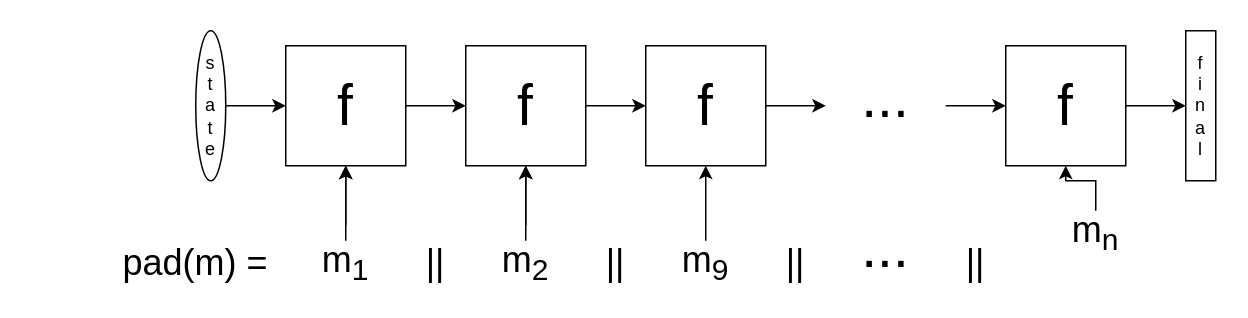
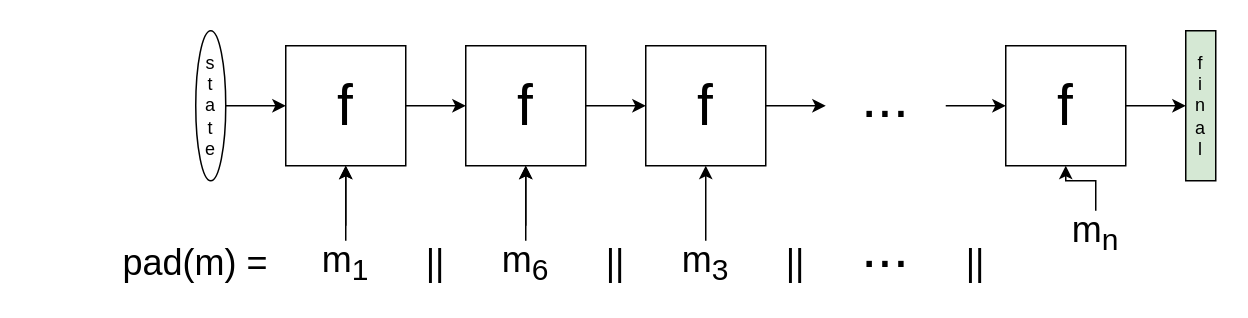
- <mxCell id="30" value="&lt;div&gt;f&lt;/div&gt;&lt;div&gt;i&lt;/div&gt;&lt;div&gt;n&lt;/div&gt;&lt;div&gt;a&lt;/div&gt;&lt;div&gt;l&lt;/div&gt;" style="rounded=0;whiteSpace=wrap;html=1;align=center;" vertex="1" parent="1"><mxGeometry x="790" y="20" width="20" height="100" as="geometry" /></mxCell>
+ <mxCell id="30" value="&lt;div&gt;f&lt;/div&gt;&lt;div&gt;i&lt;/div&gt;&lt;div&gt;n&lt;/div&gt;&lt;div&gt;a&lt;/div&gt;&lt;div&gt;l&lt;/div&gt;" style="rounded=0;whiteSpace=wrap;html=1;align=center;fillColor=#d5e8d4;" vertex="1" parent="1"><mxGeometry x="790" y="20" width="20" height="100" as="geometry" /></mxCell>
- <mxCell id="17" value="&lt;font style=&quot;font-size: 24px;&quot;&gt;m&lt;sub&gt;2&lt;/sub&gt;&lt;/font&gt;" style="text;html=1;strokeColor=none;fillColor=none;align=center;verticalAlign=middle;whiteSpace=wrap;rounded=0;" vertex="1" parent="1"><mxGeometry x="320" y="160" width="60" height="30" as="geometry" /></mxCell>
+ <mxCell id="17" value="&lt;font style=&quot;font-size: 24px;&quot;&gt;m&lt;sub&gt;6&lt;/sub&gt;&lt;/font&gt;" style="text;html=1;strokeColor=none;fillColor=none;align=center;verticalAlign=middle;whiteSpace=wrap;rounded=0;" vertex="1" parent="1"><mxGeometry x="320" y="160" width="60" height="30" as="geometry" /></mxCell>
- <mxCell id="19" value="&lt;font style=&quot;font-size: 24px;&quot;&gt;m&lt;sub&gt;9&lt;/sub&gt;&lt;/font&gt;" style="text;html=1;strokeColor=none;fillColor=none;align=center;verticalAlign=middle;whiteSpace=wrap;rounded=0;" vertex="1" parent="1"><mxGeometry x="440" y="160" width="60" height="30" as="geometry" /></mxCell>
+ <mxCell id="19" value="&lt;font style=&quot;font-size: 24px;&quot;&gt;m&lt;sub&gt;3&lt;/sub&gt;&lt;/font&gt;" style="text;html=1;strokeColor=none;fillColor=none;align=center;verticalAlign=middle;whiteSpace=wrap;rounded=0;" vertex="1" parent="1"><mxGeometry x="440" y="160" width="60" height="30" as="geometry" /></mxCell>
